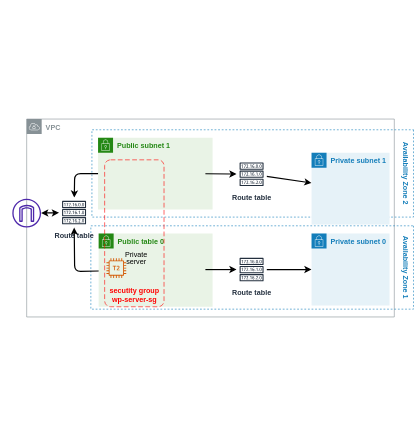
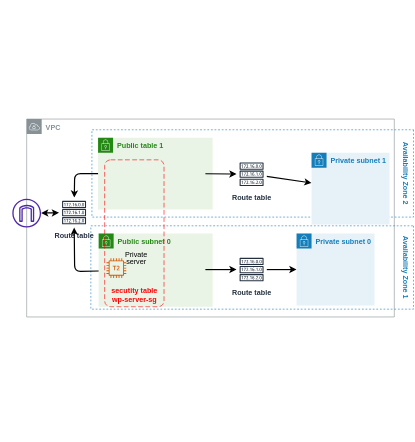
- <mxCell id="2" value="Public subnet 1" style="points=[[0,0],[0.25,0],[0.5,0],[0.75,0],[1,0],[1,0.25],[1,0.5],[1,0.75],[1,1],[0.75,1],[0.5,1],[0.25,1],[0,1],[0,0.75],[0,0.5],[0,0.25]];outlineConnect=0;gradientColor=none;html=1;whiteSpace=wrap;fontSize=12;fontStyle=1;container=1;pointerEvents=0;collapsible=0;recursiveResize=0;shape=mxgraph.aws4.group;grIcon=mxgraph.aws4.group_security_group;grStroke=0;strokeColor=#248814;fillColor=#E9F3E6;verticalAlign=top;align=left;spacingLeft=30;fontColor=#248814;dashed=0;" parent="1" vertex="1"><mxGeometry x="163" y="229" width="191" height="120" as="geometry" /></mxCell>
+ <mxCell id="2" value="Public table 1" style="points=[[0,0],[0.25,0],[0.5,0],[0.75,0],[1,0],[1,0.25],[1,0.5],[1,0.75],[1,1],[0.75,1],[0.5,1],[0.25,1],[0,1],[0,0.75],[0,0.5],[0,0.25]];outlineConnect=0;gradientColor=none;html=1;whiteSpace=wrap;fontSize=12;fontStyle=1;container=1;pointerEvents=0;collapsible=0;recursiveResize=0;shape=mxgraph.aws4.group;grIcon=mxgraph.aws4.group_security_group;grStroke=0;strokeColor=#248814;fillColor=#E9F3E6;verticalAlign=top;align=left;spacingLeft=30;fontColor=#248814;dashed=0;" parent="1" vertex="1"><mxGeometry x="163" y="229" width="191" height="120" as="geometry" /></mxCell>
- <mxCell id="6" value="Public table 0" style="points=[[0,0],[0.25,0],[0.5,0],[0.75,0],[1,0],[1,0.25],[1,0.5],[1,0.75],[1,1],[0.75,1],[0.5,1],[0.25,1],[0,1],[0,0.75],[0,0.5],[0,0.25]];outlineConnect=0;gradientColor=none;html=1;whiteSpace=wrap;fontSize=12;fontStyle=1;container=1;pointerEvents=0;collapsible=0;recursiveResize=0;shape=mxgraph.aws4.group;grIcon=mxgraph.aws4.group_security_group;grStroke=0;strokeColor=#248814;fillColor=#E9F3E6;verticalAlign=top;align=left;spacingLeft=30;fontColor=#248814;dashed=0;" parent="1" vertex="1"><mxGeometry x="164" y="389" width="190" height="122" as="geometry" /></mxCell>
+ <mxCell id="6" value="Public subnet 0" style="points=[[0,0],[0.25,0],[0.5,0],[0.75,0],[1,0],[1,0.25],[1,0.5],[1,0.75],[1,1],[0.75,1],[0.5,1],[0.25,1],[0,1],[0,0.75],[0,0.5],[0,0.25]];outlineConnect=0;gradientColor=none;html=1;whiteSpace=wrap;fontSize=12;fontStyle=1;container=1;pointerEvents=0;collapsible=0;recursiveResize=0;shape=mxgraph.aws4.group;grIcon=mxgraph.aws4.group_security_group;grStroke=0;strokeColor=#248814;fillColor=#E9F3E6;verticalAlign=top;align=left;spacingLeft=30;fontColor=#248814;dashed=0;" parent="1" vertex="1"><mxGeometry x="164" y="389" width="190" height="122" as="geometry" /></mxCell>
- <mxCell id="14" value="Private subnet 0" style="points=[[0,0],[0.25,0],[0.5,0],[0.75,0],[1,0],[1,0.25],[1,0.5],[1,0.75],[1,1],[0.75,1],[0.5,1],[0.25,1],[0,1],[0,0.75],[0,0.5],[0,0.25]];outlineConnect=0;gradientColor=none;html=1;whiteSpace=wrap;fontSize=12;fontStyle=1;container=1;pointerEvents=0;collapsible=0;recursiveResize=0;shape=mxgraph.aws4.group;grIcon=mxgraph.aws4.group_security_group;grStroke=0;strokeColor=#147EBA;fillColor=#E6F2F8;verticalAlign=top;align=left;spacingLeft=30;fontColor=#147EBA;dashed=0;" parent="1" vertex="1"><mxGeometry x="519" y="389" width="130" height="120" as="geometry" /></mxCell>
+ <mxCell id="14" value="Private subnet 0" style="points=[[0,0],[0.25,0],[0.5,0],[0.75,0],[1,0],[1,0.25],[1,0.5],[1,0.75],[1,1],[0.75,1],[0.5,1],[0.25,1],[0,1],[0,0.75],[0,0.5],[0,0.25]];outlineConnect=0;gradientColor=none;html=1;whiteSpace=wrap;fontSize=12;fontStyle=1;container=1;pointerEvents=0;collapsible=0;recursiveResize=0;shape=mxgraph.aws4.group;grIcon=mxgraph.aws4.group_security_group;grStroke=0;strokeColor=#147EBA;fillColor=#E6F2F8;verticalAlign=top;align=left;spacingLeft=30;fontColor=#147EBA;dashed=0;" parent="1" vertex="1"><mxGeometry x="494" y="389" width="130" height="120" as="geometry" /></mxCell>
- <mxCell id="9" value="secutity group &lt;br&gt;wp-server-sg" style="text;html=1;strokeColor=none;fillColor=none;align=center;verticalAlign=middle;whiteSpace=wrap;rounded=0;fontStyle=1;fontColor=#FF0000;" parent="6" vertex="1"><mxGeometry x="4.5" y="87" width="110" height="30" as="geometry" /></mxCell>
+ <mxCell id="9" value="secutity table &lt;br&gt;wp-server-sg" style="text;html=1;strokeColor=none;fillColor=none;align=center;verticalAlign=middle;whiteSpace=wrap;rounded=0;fontStyle=1;fontColor=#FF0000;" parent="6" vertex="1"><mxGeometry x="4.5" y="87" width="110" height="30" as="geometry" /></mxCell>
